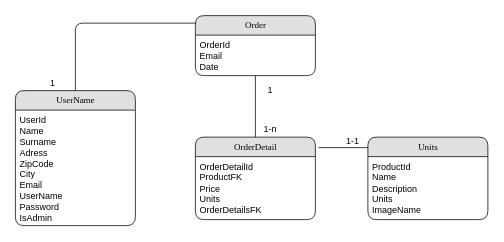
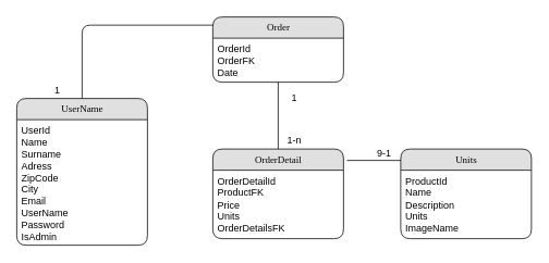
- <mxCell id="5" value="&lt;div&gt;OrderId&lt;/div&gt;&lt;div&gt;Email&lt;/div&gt;&lt;div&gt;Date&lt;br&gt;&lt;/div&gt;" style="text;html=1;strokeColor=none;fillColor=none;spacingLeft=4;spacingRight=4;whiteSpace=wrap;overflow=hidden;rotatable=0;points=[[0,0.5],[1,0.5]];portConstraint=eastwest;" parent="4" vertex="1"><mxGeometry y="26" width="160" height="54" as="geometry" /></mxCell>
+ <mxCell id="5" value="&lt;div&gt;OrderId&lt;/div&gt;&lt;div&gt;OrderFK&lt;/div&gt;&lt;div&gt;Date&lt;br&gt;&lt;/div&gt;" style="text;html=1;strokeColor=none;fillColor=none;spacingLeft=4;spacingRight=4;whiteSpace=wrap;overflow=hidden;rotatable=0;points=[[0,0.5],[1,0.5]];portConstraint=eastwest;" parent="4" vertex="1"><mxGeometry y="26" width="160" height="54" as="geometry" /></mxCell>
- <mxCell id="16" value="1-1" style="text;html=1;strokeColor=none;fillColor=none;align=center;verticalAlign=middle;whiteSpace=wrap;rounded=0;" parent="1" vertex="1"><mxGeometry x="450" y="178" width="40" height="20" as="geometry" /></mxCell>
+ <mxCell id="16" value="9-1" style="text;html=1;strokeColor=none;fillColor=none;align=center;verticalAlign=middle;whiteSpace=wrap;rounded=0;" parent="1" vertex="1"><mxGeometry x="450" y="178" width="40" height="20" as="geometry" /></mxCell>
